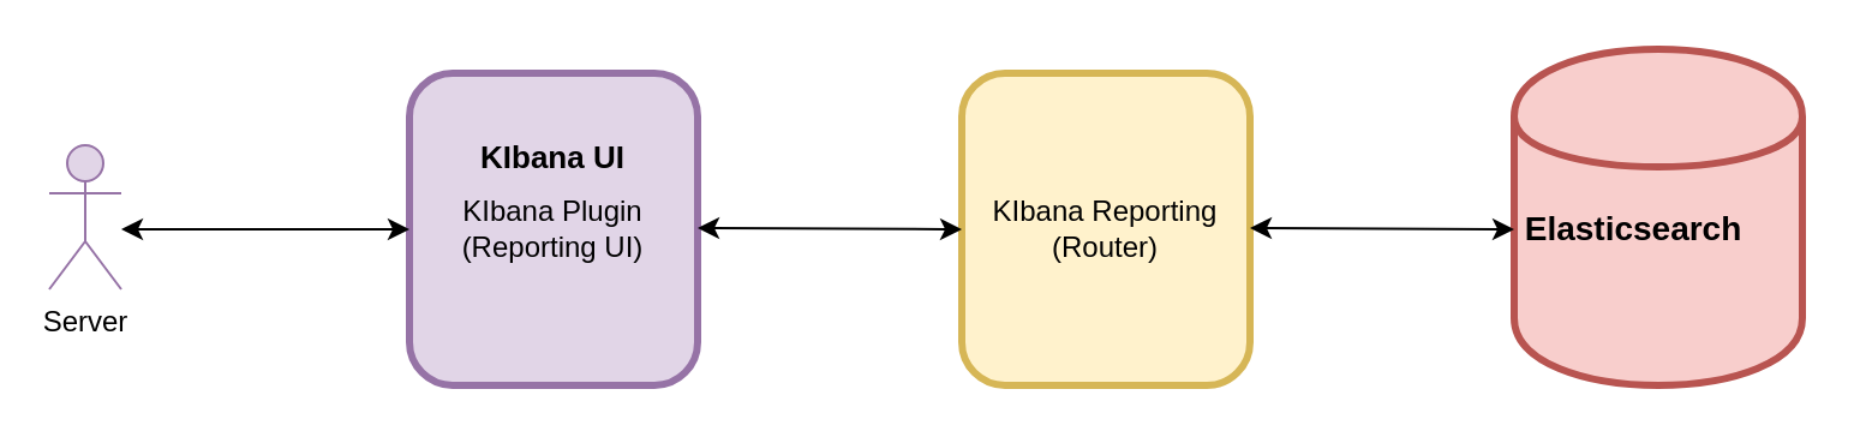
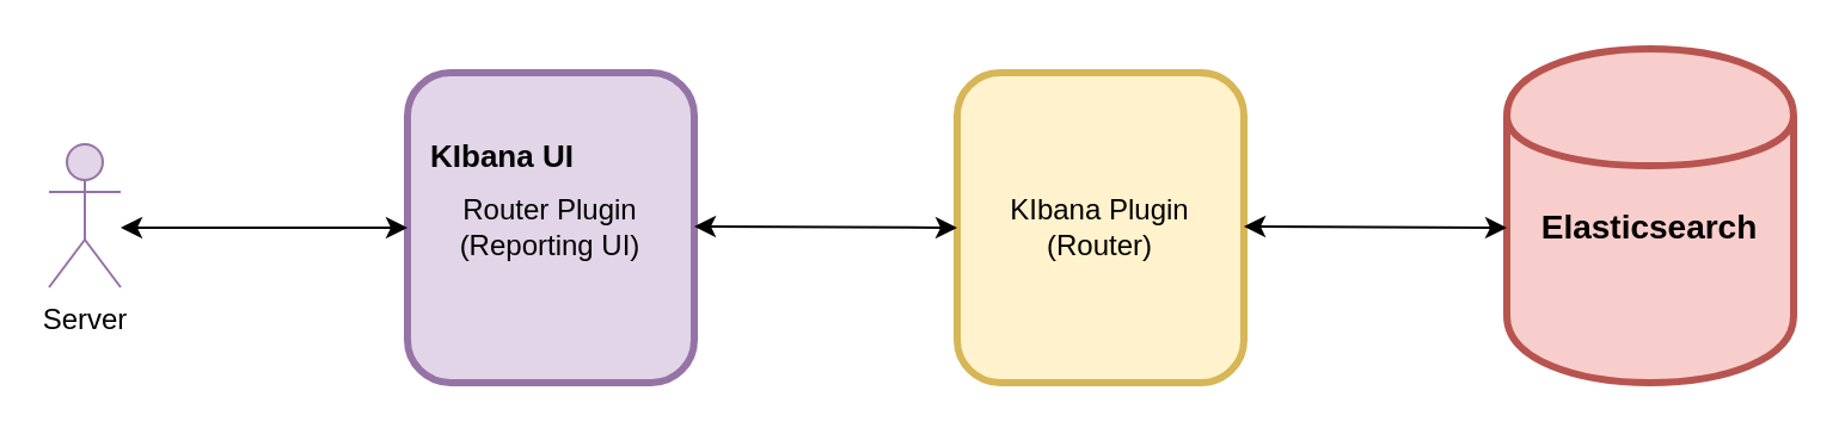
- <mxCell id="6" value="&lt;b&gt;&lt;font style=&quot;font-size: 13px&quot;&gt;KIbana UI&lt;/font&gt;&lt;/b&gt;" style="text;html=1;strokeColor=none;fillColor=none;align=center;verticalAlign=middle;whiteSpace=wrap;rounded=0;" vertex="1" parent="1"><mxGeometry x="195" y="55" width="70" height="20" as="geometry" /></mxCell>
+ <mxCell id="6" value="&lt;b&gt;&lt;font style=&quot;font-size: 13px&quot;&gt;KIbana UI&lt;/font&gt;&lt;/b&gt;" style="text;html=1;strokeColor=none;fillColor=none;align=center;verticalAlign=middle;whiteSpace=wrap;rounded=0;" vertex="1" parent="1"><mxGeometry x="175" y="55" width="70" height="20" as="geometry" /></mxCell>
- <mxCell id="5" value="KIbana Plugin (Reporting UI)" style="rounded=1;whiteSpace=wrap;html=1;fillColor=#e1d5e7;strokeColor=#9673a6;strokeWidth=3;" vertex="1" parent="1"><mxGeometry x="170" y="30" width="120" height="130" as="geometry" /></mxCell>
+ <mxCell id="5" value="Router Plugin (Reporting UI)" style="rounded=1;whiteSpace=wrap;html=1;fillColor=#e1d5e7;strokeColor=#9673a6;strokeWidth=3;" vertex="1" parent="1"><mxGeometry x="170" y="30" width="120" height="130" as="geometry" /></mxCell>
- <mxCell id="2" value="KIbana Reporting (Router)" style="rounded=1;whiteSpace=wrap;html=1;fillColor=#fff2cc;strokeColor=#d6b656;strokeWidth=3;" vertex="1" parent="1"><mxGeometry x="400" y="30" width="120" height="130" as="geometry" /></mxCell>
+ <mxCell id="2" value="KIbana Plugin (Router)" style="rounded=1;whiteSpace=wrap;html=1;fillColor=#fff2cc;strokeColor=#d6b656;strokeWidth=3;" vertex="1" parent="1"><mxGeometry x="400" y="30" width="120" height="130" as="geometry" /></mxCell>
- <mxCell id="10" value="&lt;b&gt;&lt;font style=&quot;font-size: 14px&quot;&gt;Elasticsearch&lt;/font&gt;&lt;/b&gt;" style="text;html=1;strokeColor=none;fillColor=none;align=center;verticalAlign=middle;whiteSpace=wrap;rounded=0;" vertex="1" parent="1"><mxGeometry x="635" y="85" width="90" height="20" as="geometry" /></mxCell>
+ <mxCell id="10" value="&lt;b&gt;&lt;font style=&quot;font-size: 14px&quot;&gt;Elasticsearch&lt;/font&gt;&lt;/b&gt;" style="text;html=1;strokeColor=none;fillColor=none;align=center;verticalAlign=middle;whiteSpace=wrap;rounded=0;" vertex="1" parent="1"><mxGeometry x="645" y="85" width="90" height="20" as="geometry" /></mxCell>
